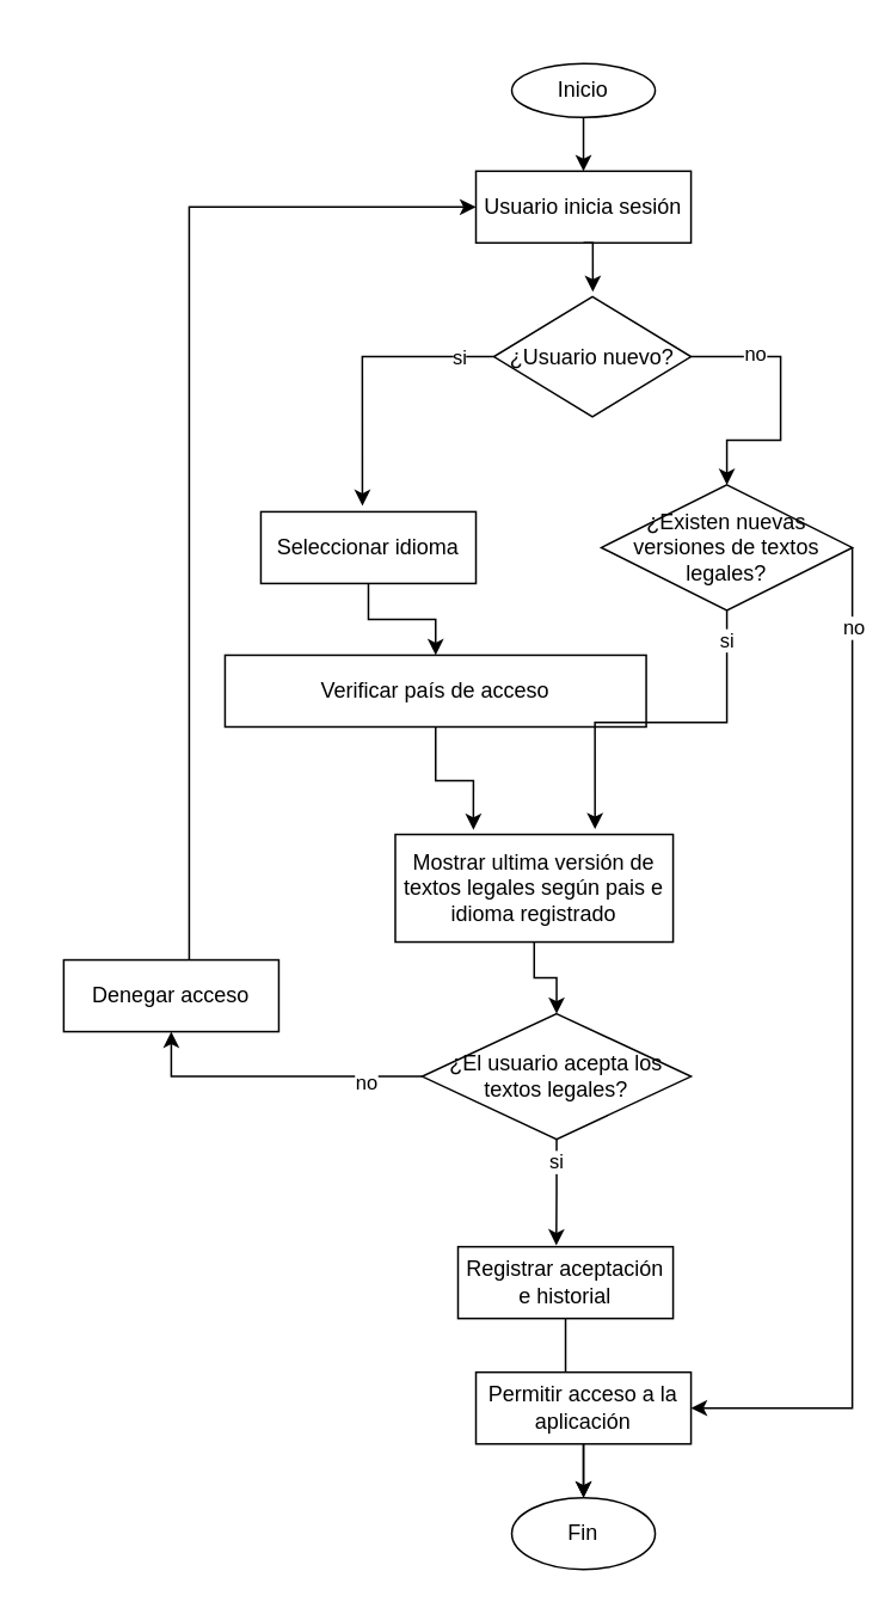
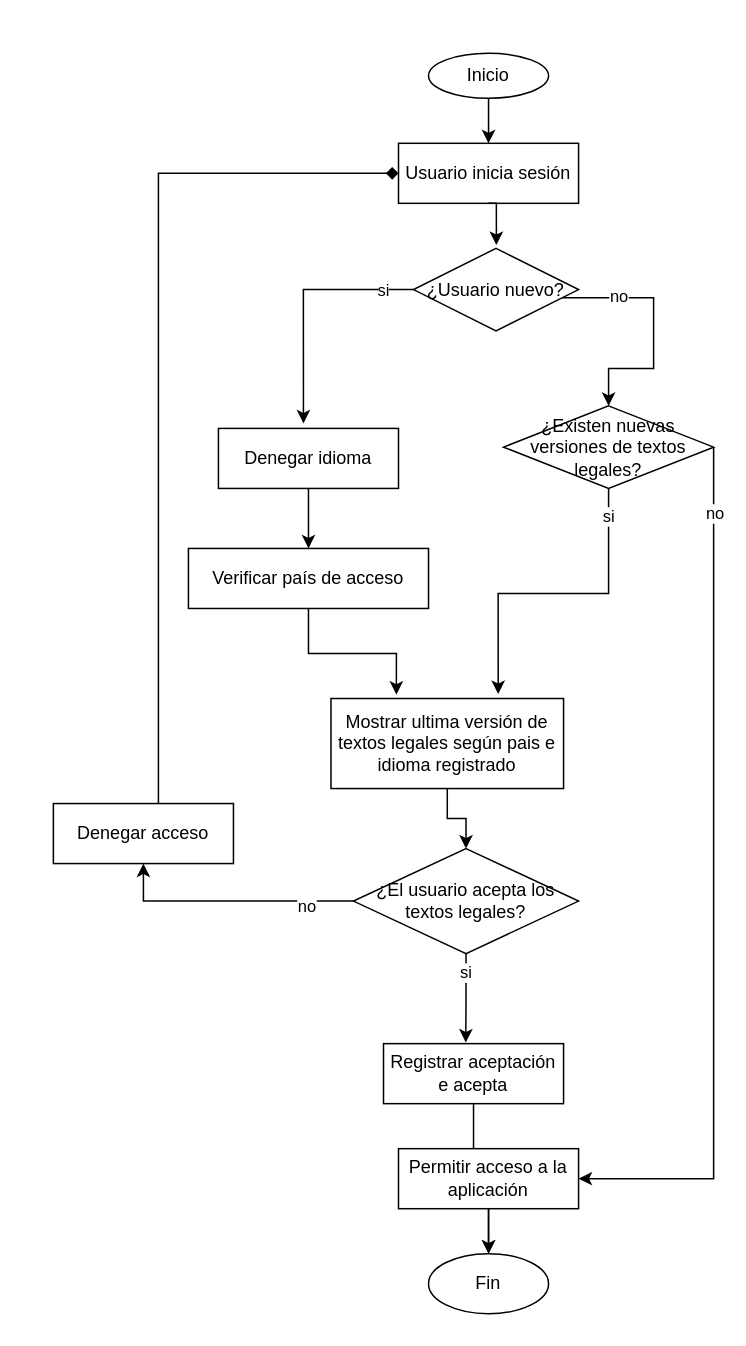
- <mxCell id="14" style="edgeStyle=orthogonalEdgeStyle;rounded=0;orthogonalLoop=1;jettySize=auto;html=1;entryX=0;entryY=0.5;entryDx=0;entryDy=0;" edge="1" parent="1" source="15" target="4"><mxGeometry relative="1" as="geometry"><mxPoint x="230" y="100" as="targetPoint" /><Array as="points"><mxPoint x="90" y="100" /></Array></mxGeometry></mxCell>
+ <mxCell id="14" style="edgeStyle=orthogonalEdgeStyle;rounded=0;orthogonalLoop=1;jettySize=auto;html=1;entryX=0;entryY=0.5;entryDx=0;entryDy=0;endArrow=diamond;" edge="1" parent="1" source="15" target="4"><mxGeometry relative="1" as="geometry"><mxPoint x="230" y="100" as="targetPoint" /><Array as="points"><mxPoint x="90" y="100" /></Array></mxGeometry></mxCell>
- <mxCell id="30" value="¿Usuario nuevo?" style="rhombus;whiteSpace=wrap;html=1;" vertex="1" parent="1"><mxGeometry x="260" y="150" width="110" height="67" as="geometry" /></mxCell>
+ <mxCell id="30" value="¿Usuario nuevo?" style="rhombus;whiteSpace=wrap;html=1;" vertex="1" parent="1"><mxGeometry x="260" y="150" width="110" height="55" as="geometry" /></mxCell>
- <mxCell id="6" value="Seleccionar idioma" style="shape=rectangle;whiteSpace=wrap;" parent="1" vertex="1"><mxGeometry x="130" y="270" width="120" height="40" as="geometry" /></mxCell>
+ <mxCell id="6" value="Denegar idioma" style="shape=rectangle;whiteSpace=wrap;" parent="1" vertex="1"><mxGeometry x="130" y="270" width="120" height="40" as="geometry" /></mxCell>
- <mxCell id="36" value="¿Existen nuevas versiones de textos legales?" style="rhombus;whiteSpace=wrap;html=1;" vertex="1" parent="1"><mxGeometry x="320" y="255" width="140" height="70" as="geometry" /></mxCell>
+ <mxCell id="36" value="¿Existen nuevas versiones de textos legales?" style="rhombus;whiteSpace=wrap;html=1;" vertex="1" parent="1"><mxGeometry x="320" y="255" width="140" height="55" as="geometry" /></mxCell>
- <mxCell id="7" value="Verificar país de acceso" style="shape=diamond;whiteSpace=wrap;" parent="1" vertex="1"><mxGeometry x="110" y="350" width="235" height="40" as="geometry" /></mxCell>
+ <mxCell id="7" value="Verificar país de acceso" style="shape=diamond;whiteSpace=wrap;" parent="1" vertex="1"><mxGeometry x="110" y="350" width="160" height="40" as="geometry" /></mxCell>
- <mxCell id="11" value="Registrar aceptación e historial" style="shape=rectangle;whiteSpace=wrap;" parent="1" vertex="1"><mxGeometry x="240" y="680" width="120" height="40" as="geometry" /></mxCell>
+ <mxCell id="11" value="Registrar aceptación e acepta" style="shape=rectangle;whiteSpace=wrap;" parent="1" vertex="1"><mxGeometry x="240" y="680" width="120" height="40" as="geometry" /></mxCell>
